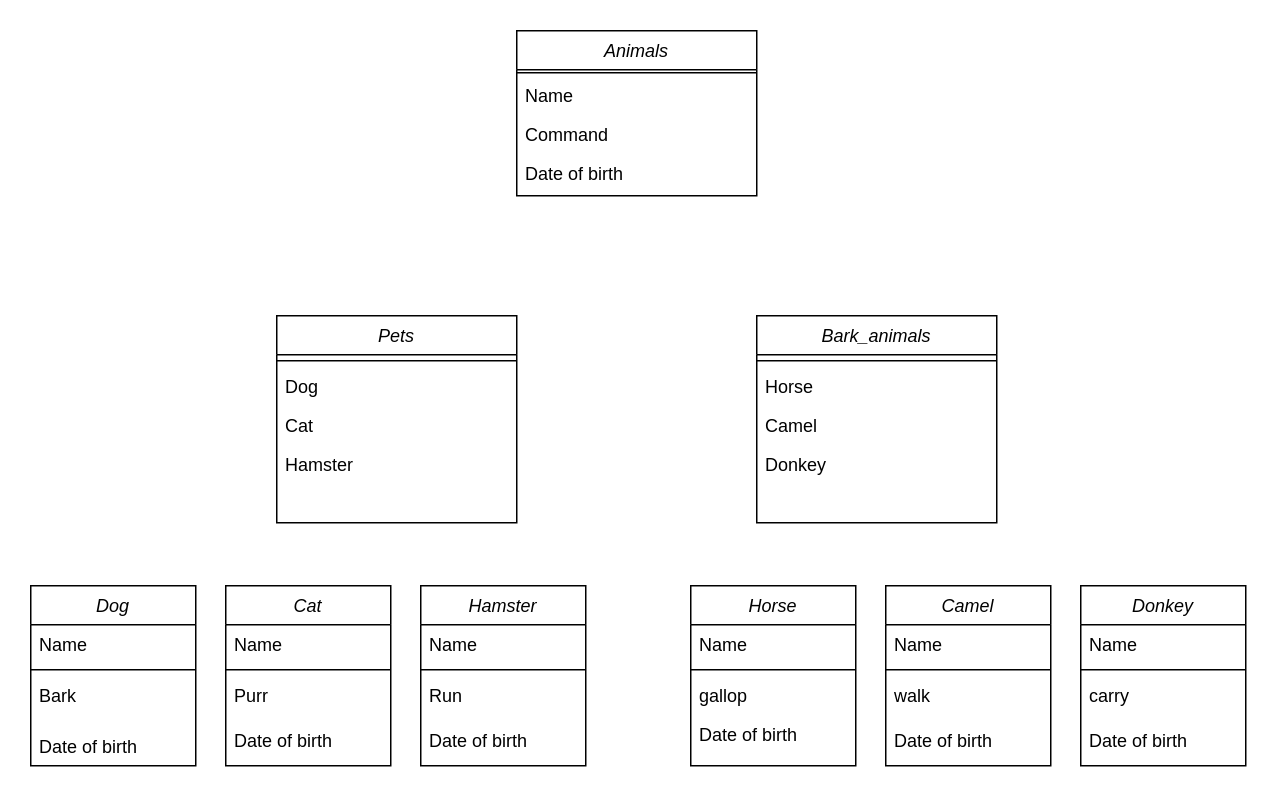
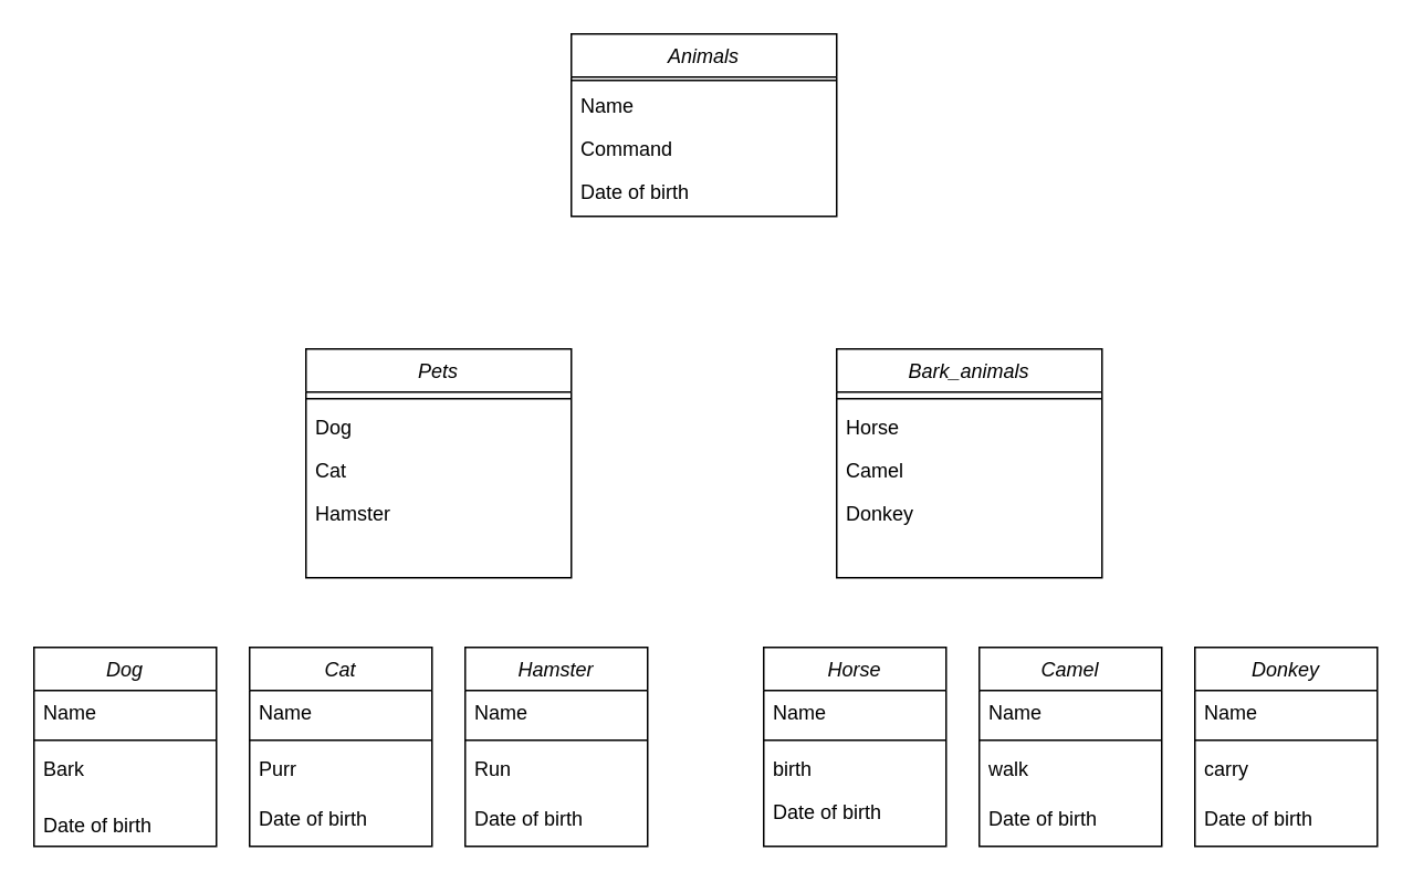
- <mxCell id="35" value="gallop" style="text;align=left;verticalAlign=top;spacingLeft=4;spacingRight=4;overflow=hidden;rotatable=0;points=[[0,0.5],[1,0.5]];portConstraint=eastwest;" parent="32" vertex="1"><mxGeometry y="60" width="110" height="26" as="geometry" /></mxCell>
+ <mxCell id="35" value="birth" style="text;align=left;verticalAlign=top;spacingLeft=4;spacingRight=4;overflow=hidden;rotatable=0;points=[[0,0.5],[1,0.5]];portConstraint=eastwest;" parent="32" vertex="1"><mxGeometry y="60" width="110" height="26" as="geometry" /></mxCell>
